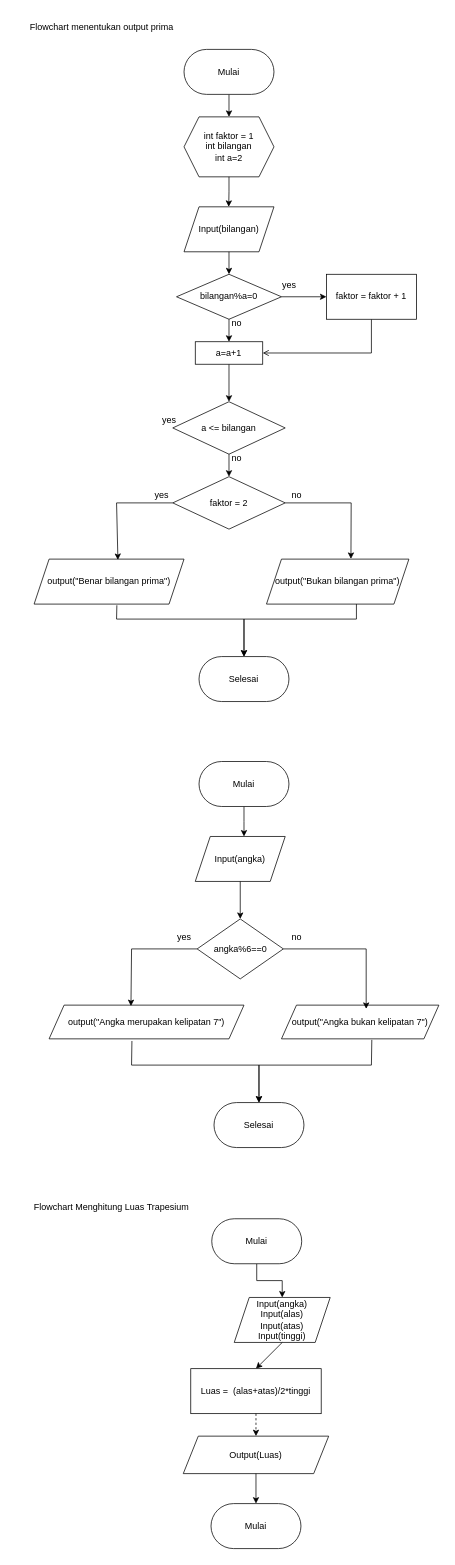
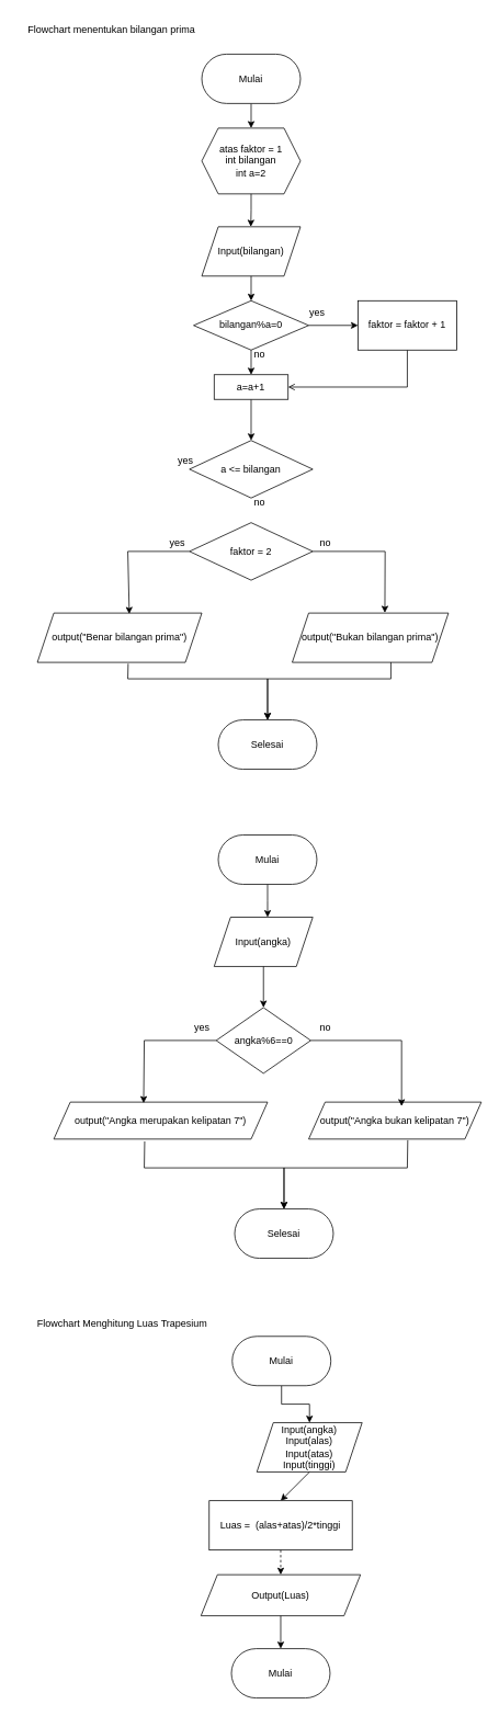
- <mxCell id="34" value="Flowchart menentukan output prima" style="text;html=1;align=center;verticalAlign=middle;resizable=0;points=[];autosize=1;strokeColor=none;fillColor=none;" parent="1" vertex="1"><mxGeometry x="20" y="20" width="230" height="30" as="geometry" /></mxCell>
+ <mxCell id="34" value="Flowchart menentukan bilangan prima" style="text;html=1;align=center;verticalAlign=middle;resizable=0;points=[];autosize=1;strokeColor=none;fillColor=none;" parent="1" vertex="1"><mxGeometry x="20" y="20" width="230" height="30" as="geometry" /></mxCell>
- <mxCell id="16" value="int faktor = 1&lt;br&gt;int bilangan&lt;br&gt;int a=2" style="shape=hexagon;perimeter=hexagonPerimeter2;whiteSpace=wrap;html=1;fixedSize=1;" parent="1" vertex="1"><mxGeometry x="245" y="155" width="120" height="80" as="geometry" /></mxCell>
+ <mxCell id="16" value="atas faktor = 1&lt;br&gt;int bilangan&lt;br&gt;int a=2" style="shape=hexagon;perimeter=hexagonPerimeter2;whiteSpace=wrap;html=1;fixedSize=1;" parent="1" vertex="1"><mxGeometry x="245" y="155" width="120" height="80" as="geometry" /></mxCell>
- <mxCell id="24" value="" style="endArrow=classic;html=1;rounded=0;exitX=0.5;exitY=1;exitDx=0;exitDy=0;entryX=0.5;entryY=0;entryDx=0;entryDy=0;" parent="1" source="5" target="23" edge="1"><mxGeometry width="50" height="50" relative="1" as="geometry"><mxPoint x="325" y="745" as="sourcePoint" /><mxPoint x="375" y="695" as="targetPoint" /></mxGeometry></mxCell>
